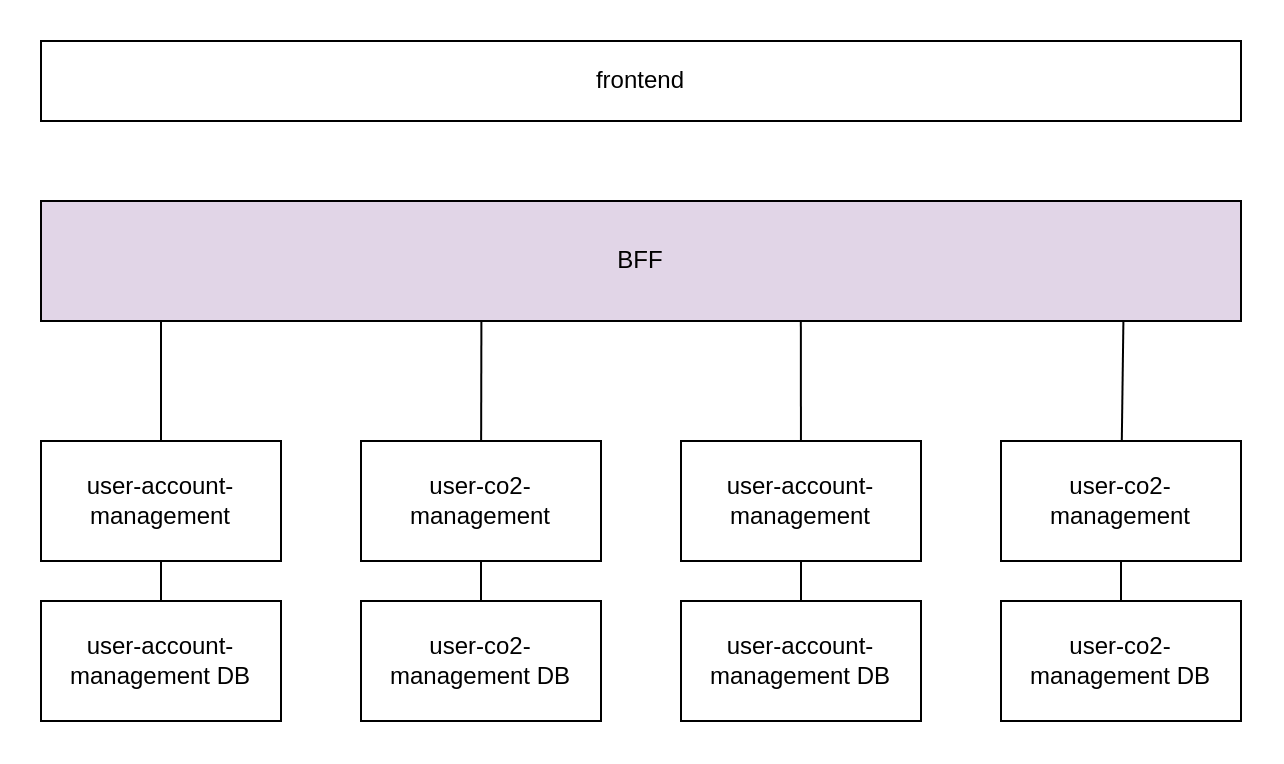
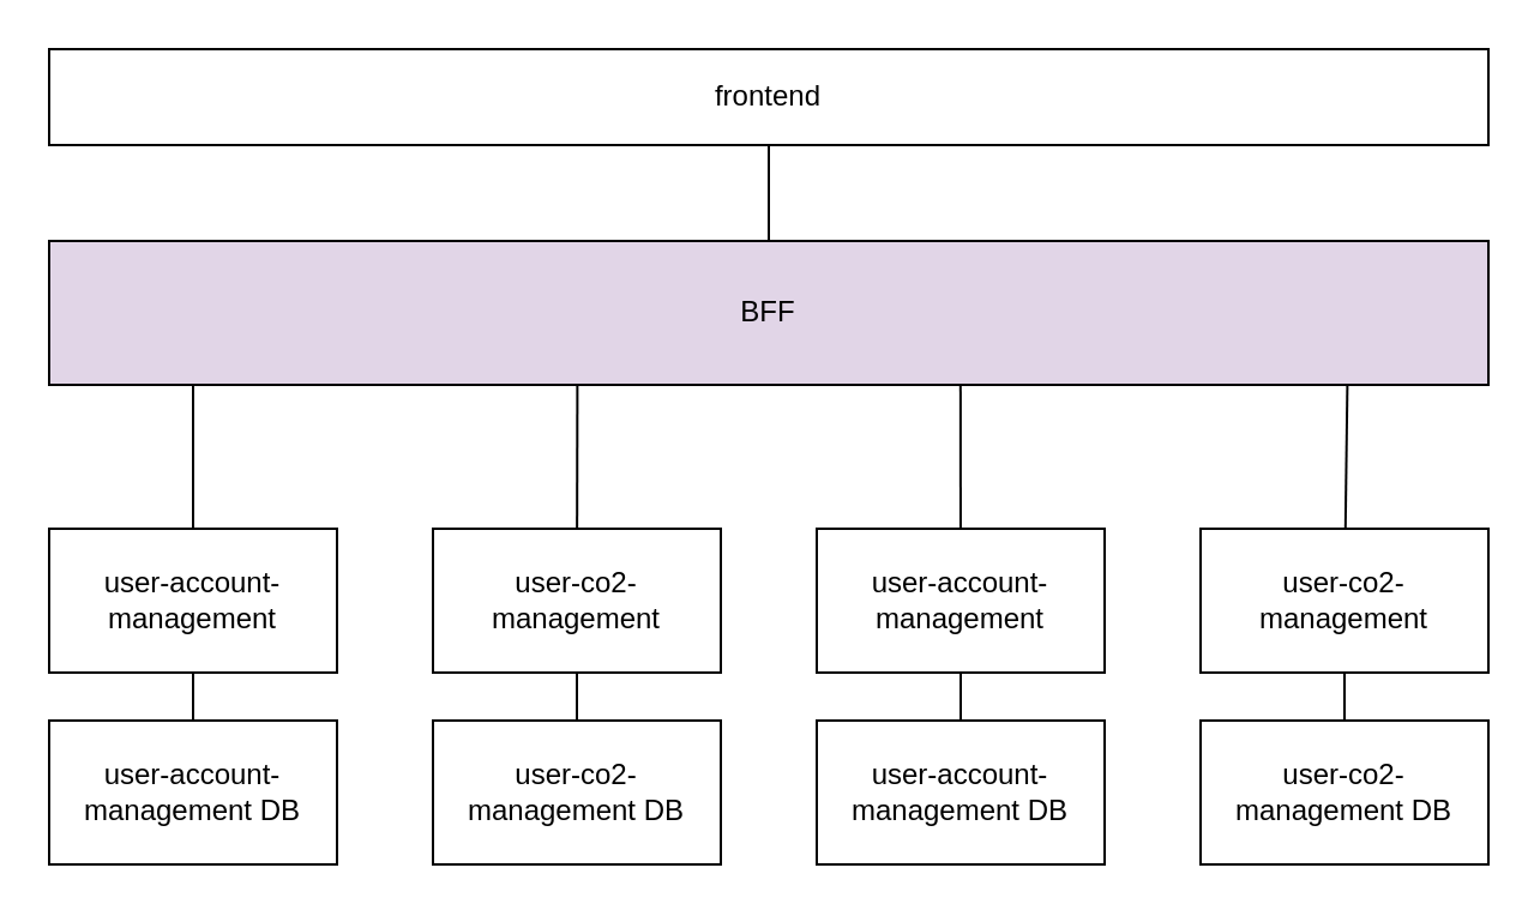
+ <mxCell id="2" style="edgeStyle=none;html=1;entryX=0.5;entryY=0;entryDx=0;entryDy=0;endArrow=none;endFill=0;" parent="1" source="3" target="4" edge="1"><mxGeometry relative="1" as="geometry" /></mxCell>
